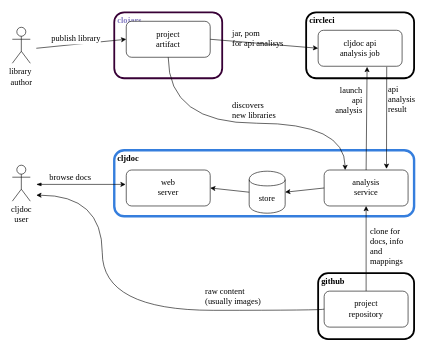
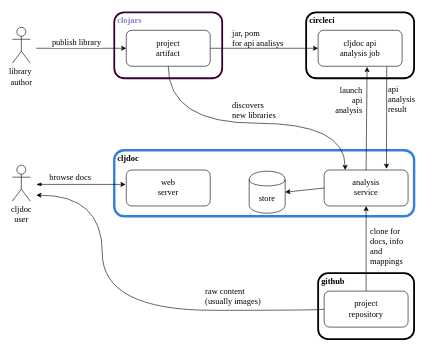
- <mxCell id="5" value="project&lt;br style=&quot;font-size: 14px;&quot;&gt;artifact" style="rounded=1;whiteSpace=wrap;html=1;fontFamily=Verdana;fontSize=14;" vertex="1" parent="1"><mxGeometry x="210" y="35" width="140" height="60" as="geometry" /></mxCell>
+ <mxCell id="5" value="project&lt;br style=&quot;font-size: 14px;&quot;&gt;artifact" style="rounded=1;whiteSpace=wrap;html=1;fontFamily=Verdana;fontSize=14;" vertex="1" parent="1"><mxGeometry x="210" y="50" width="140" height="60" as="geometry" /></mxCell>
- <mxCell id="18" value="" style="endArrow=classic;html=1;fontFamily=Verdana;fontSize=14;exitX=0;exitY=0.5;exitDx=0;exitDy=0;entryX=1;entryY=0.5;entryDx=0;entryDy=0;" edge="1" parent="1" source="15" target="14"><mxGeometry width="50" height="50" relative="1" as="geometry"><mxPoint x="10" y="445" as="sourcePoint" /><mxPoint x="60" y="395" as="targetPoint" /></mxGeometry></mxCell>
